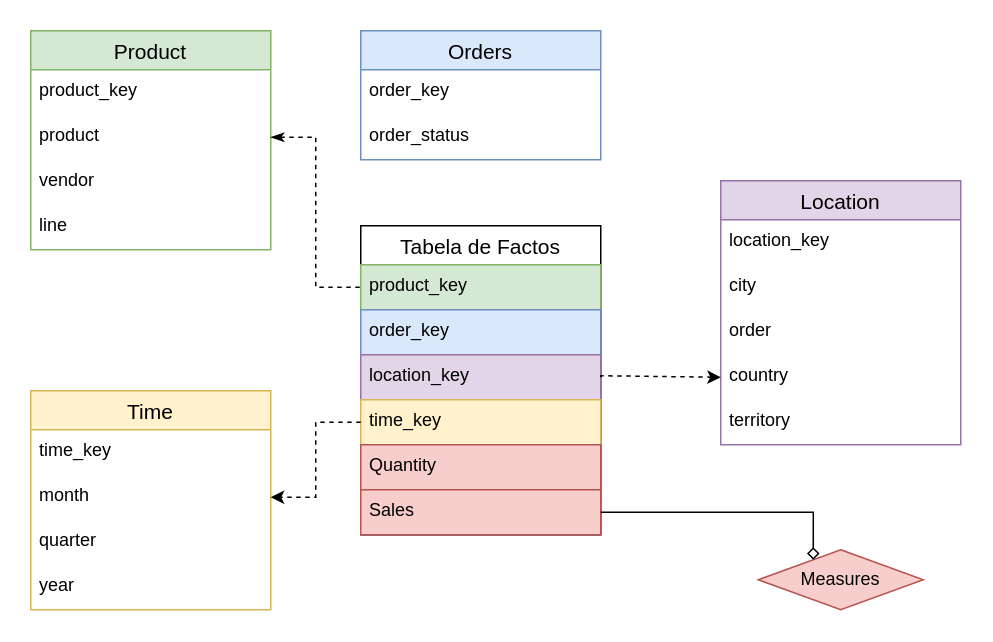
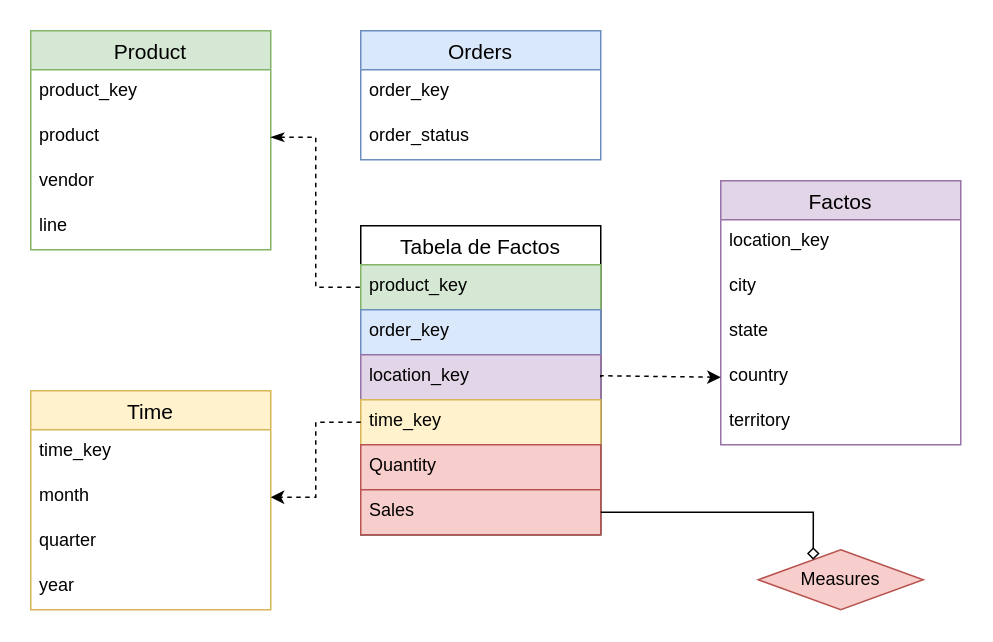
- <mxCell id="7" value="Location" style="swimlane;fontStyle=0;childLayout=stackLayout;horizontal=1;startSize=26;horizontalStack=0;resizeParent=1;resizeParentMax=0;resizeLast=0;collapsible=1;marginBottom=0;align=center;fontSize=14;fillColor=#e1d5e7;strokeColor=#9673a6;" parent="1" vertex="1"><mxGeometry x="480" y="120" width="160" height="176" as="geometry" /></mxCell>
+ <mxCell id="7" value="Factos" style="swimlane;fontStyle=0;childLayout=stackLayout;horizontal=1;startSize=26;horizontalStack=0;resizeParent=1;resizeParentMax=0;resizeLast=0;collapsible=1;marginBottom=0;align=center;fontSize=14;fillColor=#e1d5e7;strokeColor=#9673a6;" parent="1" vertex="1"><mxGeometry x="480" y="120" width="160" height="176" as="geometry" /></mxCell>
- <mxCell id="10" value="order" style="text;strokeColor=none;fillColor=none;spacingLeft=4;spacingRight=4;overflow=hidden;rotatable=0;points=[[0,0.5],[1,0.5]];portConstraint=eastwest;fontSize=12;" parent="7" vertex="1"><mxGeometry y="86" width="160" height="30" as="geometry" /></mxCell>
+ <mxCell id="10" value="state" style="text;strokeColor=none;fillColor=none;spacingLeft=4;spacingRight=4;overflow=hidden;rotatable=0;points=[[0,0.5],[1,0.5]];portConstraint=eastwest;fontSize=12;" parent="7" vertex="1"><mxGeometry y="86" width="160" height="30" as="geometry" /></mxCell>
